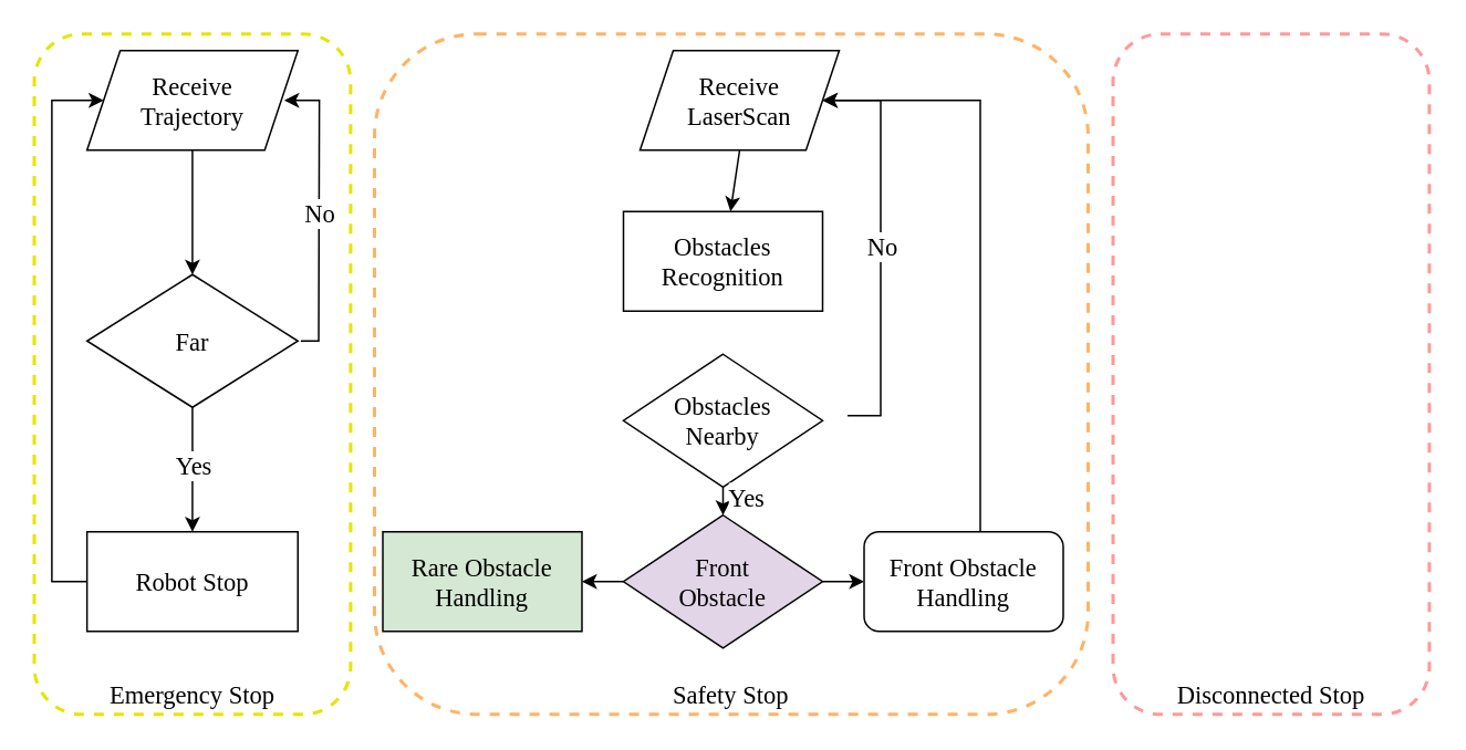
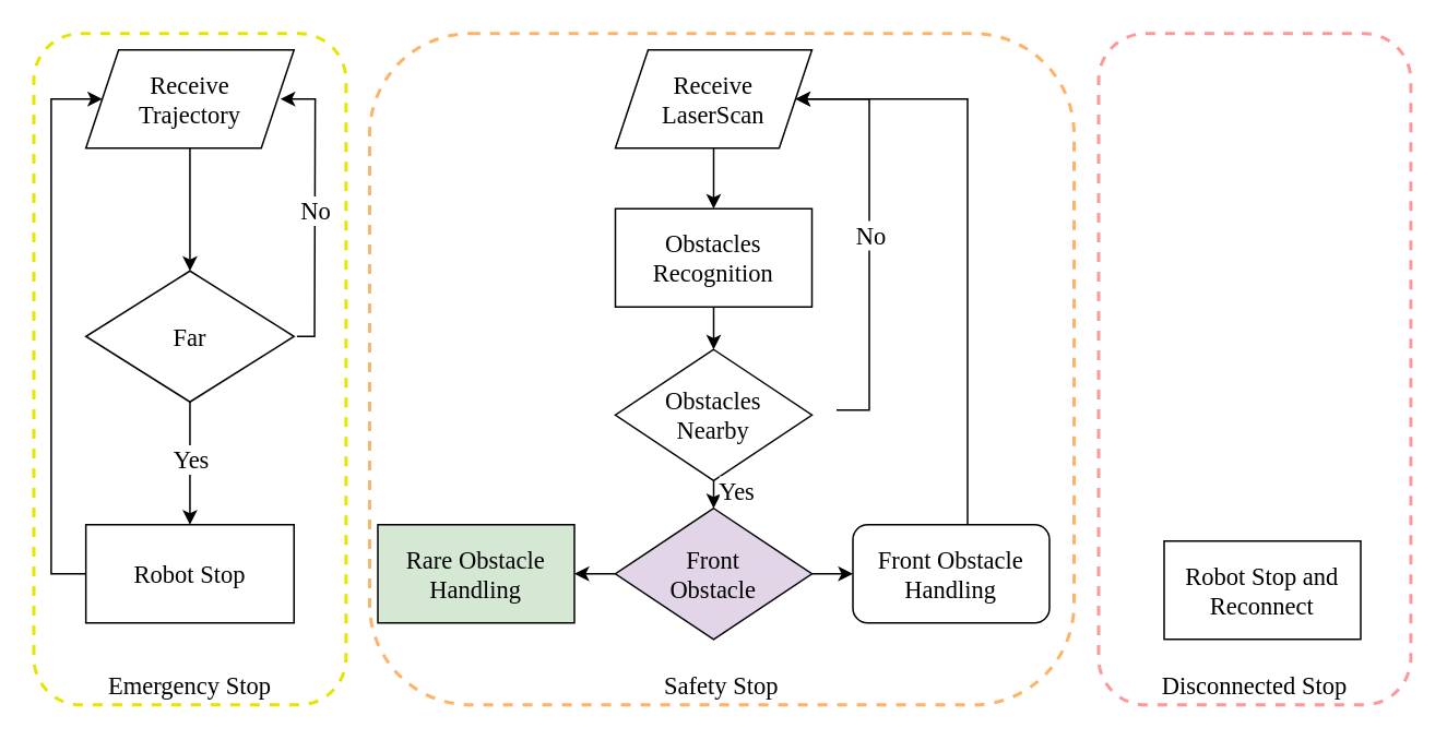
- <mxCell id="21" value="&lt;div&gt;&lt;font face=&quot;Times New Roman&quot;&gt;&lt;span style=&quot;font-size: 15px;&quot;&gt;Receive&lt;/span&gt;&lt;/font&gt;&lt;/div&gt;&lt;font face=&quot;Times New Roman&quot;&gt;&lt;span style=&quot;font-size: 15px;&quot;&gt;LaserScan&lt;/span&gt;&lt;/font&gt;" style="shape=parallelogram;perimeter=parallelogramPerimeter;whiteSpace=wrap;html=1;fixedSize=1;container=0;" vertex="1" parent="13"><mxGeometry x="160" y="10" width="120" height="60" as="geometry" /></mxCell>
+ <mxCell id="21" value="&lt;div&gt;&lt;font face=&quot;Times New Roman&quot;&gt;&lt;span style=&quot;font-size: 15px;&quot;&gt;Receive&lt;/span&gt;&lt;/font&gt;&lt;/div&gt;&lt;font face=&quot;Times New Roman&quot;&gt;&lt;span style=&quot;font-size: 15px;&quot;&gt;LaserScan&lt;/span&gt;&lt;/font&gt;" style="shape=parallelogram;perimeter=parallelogramPerimeter;whiteSpace=wrap;html=1;fixedSize=1;container=0;" vertex="1" parent="13"><mxGeometry x="150" y="10" width="120" height="60" as="geometry" /></mxCell>
+ <mxCell id="26" value="" style="edgeStyle=orthogonalEdgeStyle;rounded=0;orthogonalLoop=1;jettySize=auto;html=1;" edge="1" parent="13" source="22" target="23"><mxGeometry relative="1" as="geometry" /></mxCell>
+ <mxCell id="33" value="&lt;font face=&quot;Times New Roman&quot; style=&quot;font-size: 15px;&quot;&gt;Robot Stop and&lt;/font&gt;&lt;div&gt;&lt;font face=&quot;Times New Roman&quot; style=&quot;font-size: 15px;&quot;&gt;Reconnect&lt;/font&gt;&lt;/div&gt;" style="rounded=0;whiteSpace=wrap;html=1;" vertex="1" parent="32"><mxGeometry y="290" width="120" height="60" as="geometry" /></mxCell>
